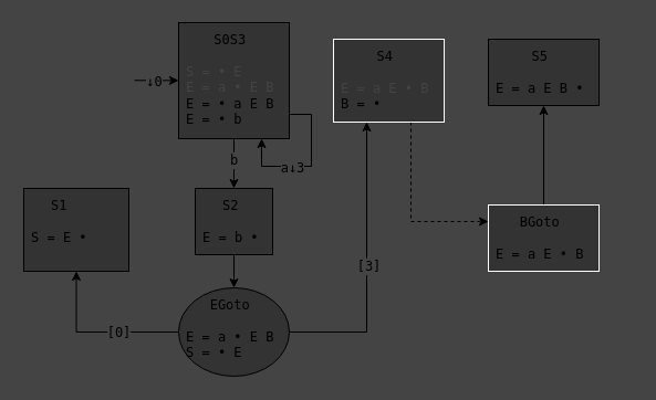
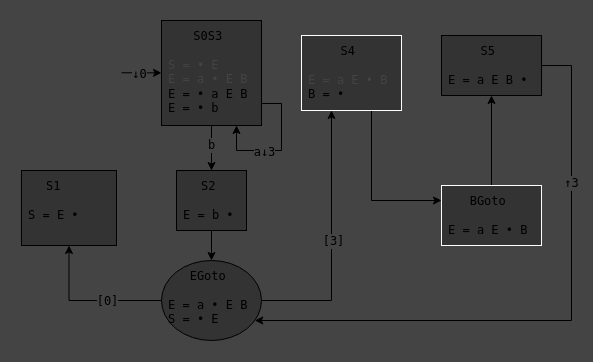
- <mxCell id="7" style="edgeStyle=orthogonalEdgeStyle;rounded=0;orthogonalLoop=1;jettySize=auto;html=1;fontFamily=monospace;fontSize=12;fontColor=default;labelBackgroundColor=#444444;resizable=0;dashed=1;" parent="1" source="8" target="25" edge="1"><mxGeometry relative="1" as="geometry"><Array as="points"><mxPoint x="371" y="200" /></Array></mxGeometry></mxCell>
+ <mxCell id="7" style="edgeStyle=orthogonalEdgeStyle;rounded=0;orthogonalLoop=1;jettySize=auto;html=1;fontFamily=monospace;fontSize=12;fontColor=default;labelBackgroundColor=#444444;resizable=0;" parent="1" source="8" target="25" edge="1"><mxGeometry relative="1" as="geometry"><Array as="points"><mxPoint x="371" y="200" /></Array></mxGeometry></mxCell>
+ <mxCell id="12" style="edgeStyle=orthogonalEdgeStyle;rounded=0;orthogonalLoop=1;jettySize=auto;html=1;fontFamily=monospace;fontSize=12;fontColor=default;labelBackgroundColor=#444444;resizable=0;" parent="1" source="14" target="23" edge="1"><mxGeometry relative="1" as="geometry"><Array as="points"><mxPoint x="571" y="65" /><mxPoint x="571" y="320" /></Array></mxGeometry></mxCell>
+ <mxCell id="13" value="↑3" style="edgeLabel;html=1;align=center;verticalAlign=middle;resizable=0;points=[];rounded=0;strokeColor=default;spacing=10;fontFamily=monospace;fontSize=12;fontColor=default;labelBackgroundColor=#444444;fillColor=default;gradientColor=none;" parent="12" vertex="1" connectable="0"><mxGeometry x="-0.511" y="-1" relative="1" as="geometry"><mxPoint as="offset" /></mxGeometry></mxCell>
